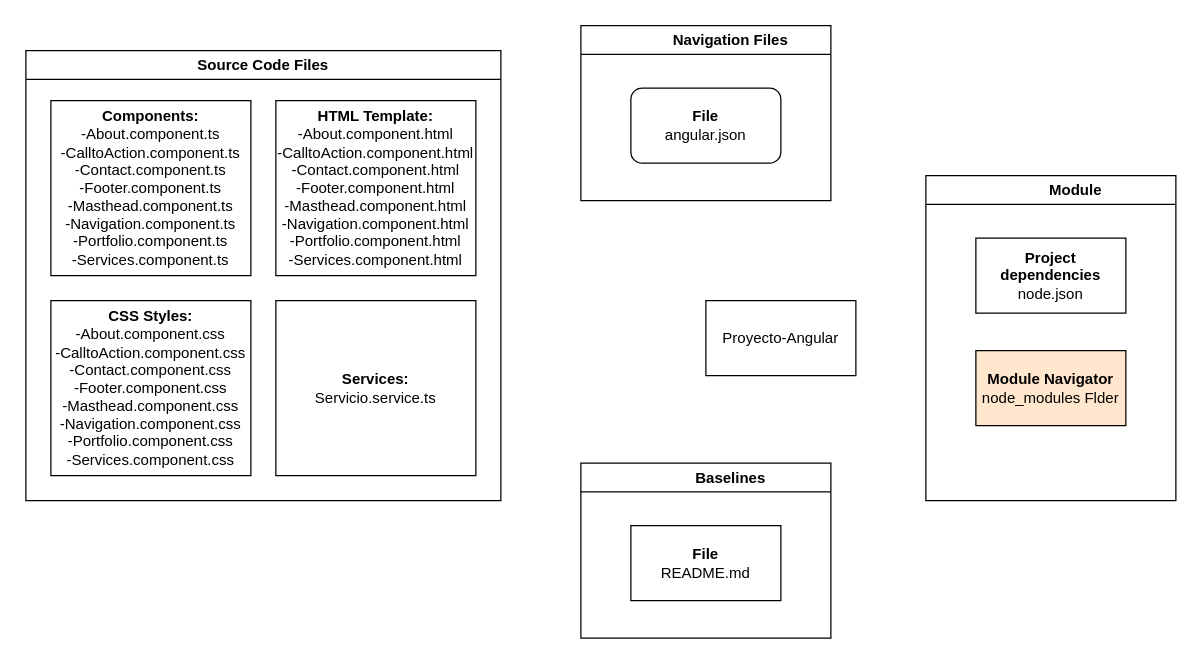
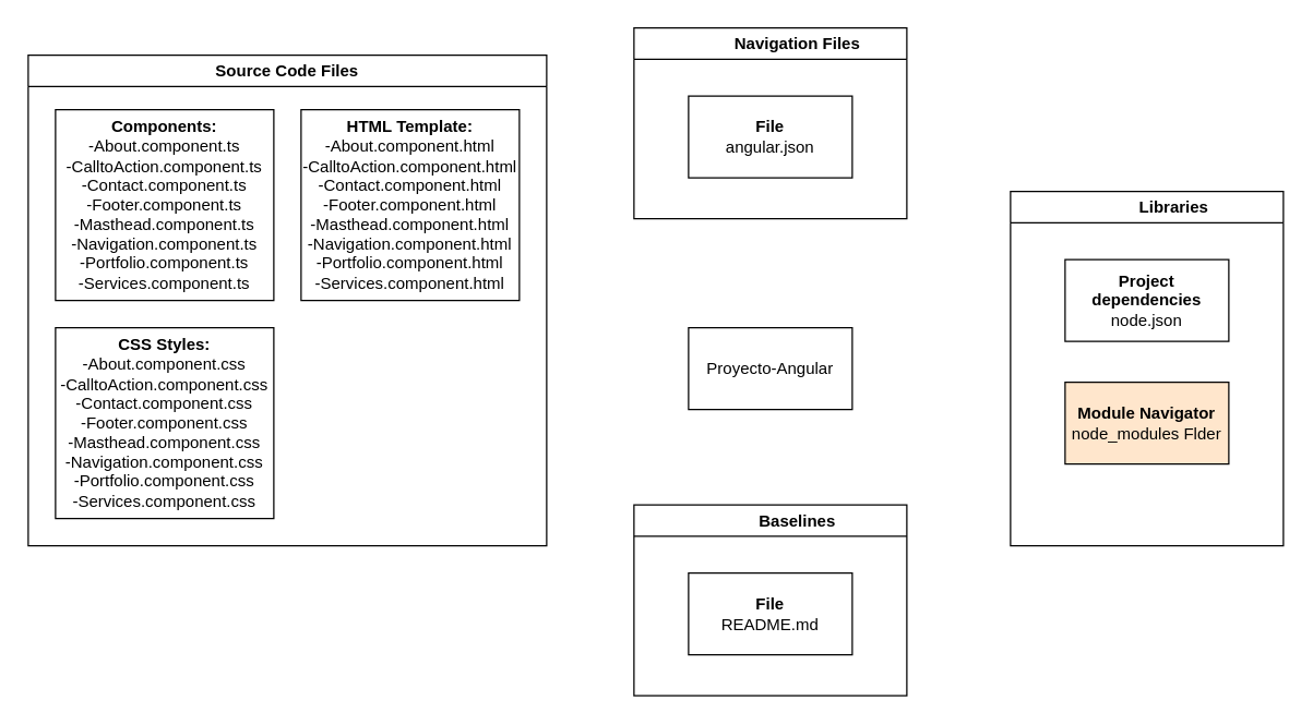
- <mxCell id="9" value="&lt;b&gt;File&lt;/b&gt;&lt;br&gt;angular.json" style="whiteSpace=wrap;html=1;rounded=1;" vertex="1" parent="8"><mxGeometry x="40" y="50" width="120" height="60" as="geometry" /></mxCell>
+ <mxCell id="9" value="&lt;b&gt;File&lt;/b&gt;&lt;br&gt;angular.json" style="rounded=0;whiteSpace=wrap;html=1;" vertex="1" parent="8"><mxGeometry x="40" y="50" width="120" height="60" as="geometry" /></mxCell>
- <mxCell id="10" value="&lt;blockquote style=&quot;margin: 0 0 0 40px; border: none; padding: 0px;&quot;&gt;Module&lt;/blockquote&gt;" style="swimlane;whiteSpace=wrap;html=1;" vertex="1" parent="1"><mxGeometry x="740" y="140" width="200" height="260" as="geometry" /></mxCell>
+ <mxCell id="10" value="&lt;blockquote style=&quot;margin: 0 0 0 40px; border: none; padding: 0px;&quot;&gt;Libraries&lt;/blockquote&gt;" style="swimlane;whiteSpace=wrap;html=1;" vertex="1" parent="1"><mxGeometry x="740" y="140" width="200" height="260" as="geometry" /></mxCell>
- <mxCell id="2" value="Proyecto-Angular" style="rounded=0;whiteSpace=wrap;html=1;" vertex="1" parent="1"><mxGeometry x="564" y="240" width="120" height="60" as="geometry" /></mxCell>
+ <mxCell id="2" value="Proyecto-Angular" style="rounded=0;whiteSpace=wrap;html=1;" vertex="1" parent="1"><mxGeometry x="504" y="240" width="120" height="60" as="geometry" /></mxCell>
- <mxCell id="7" value="&lt;b&gt;Services:&lt;br&gt;&lt;/b&gt;Servicio.service.ts" style="rounded=0;whiteSpace=wrap;html=1;" vertex="1" parent="3"><mxGeometry x="200" y="200" width="160" height="140" as="geometry" /></mxCell>
